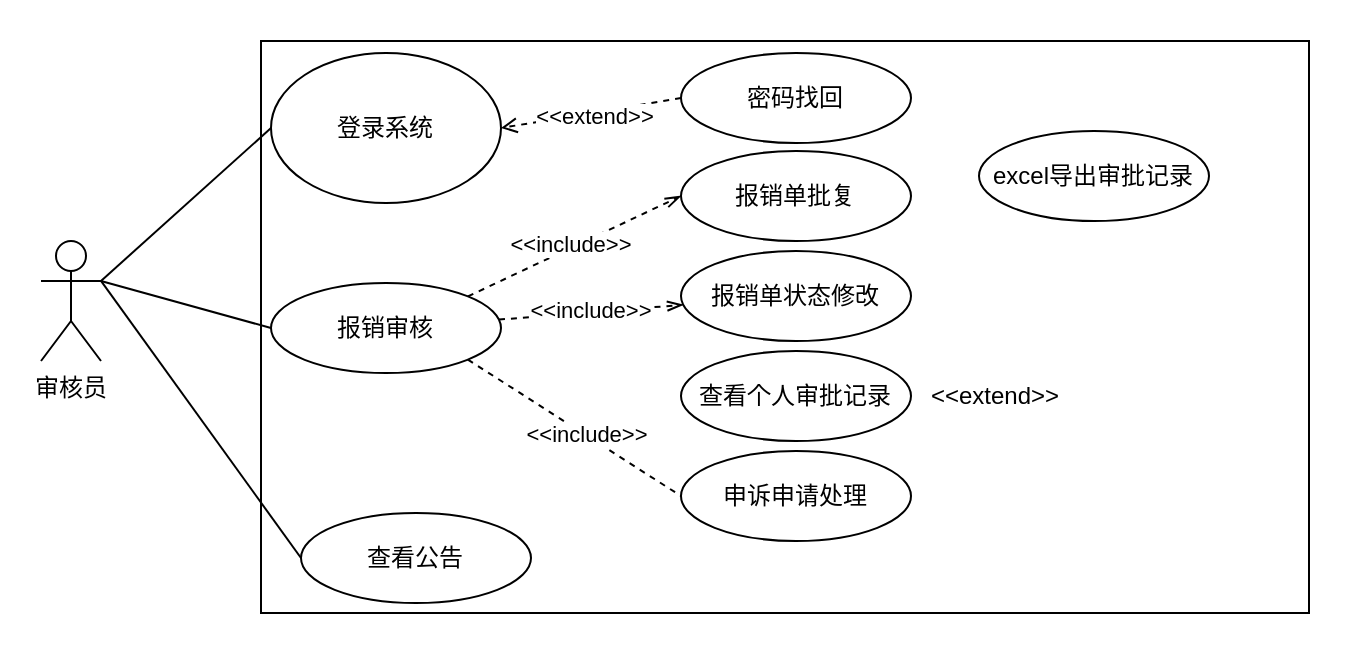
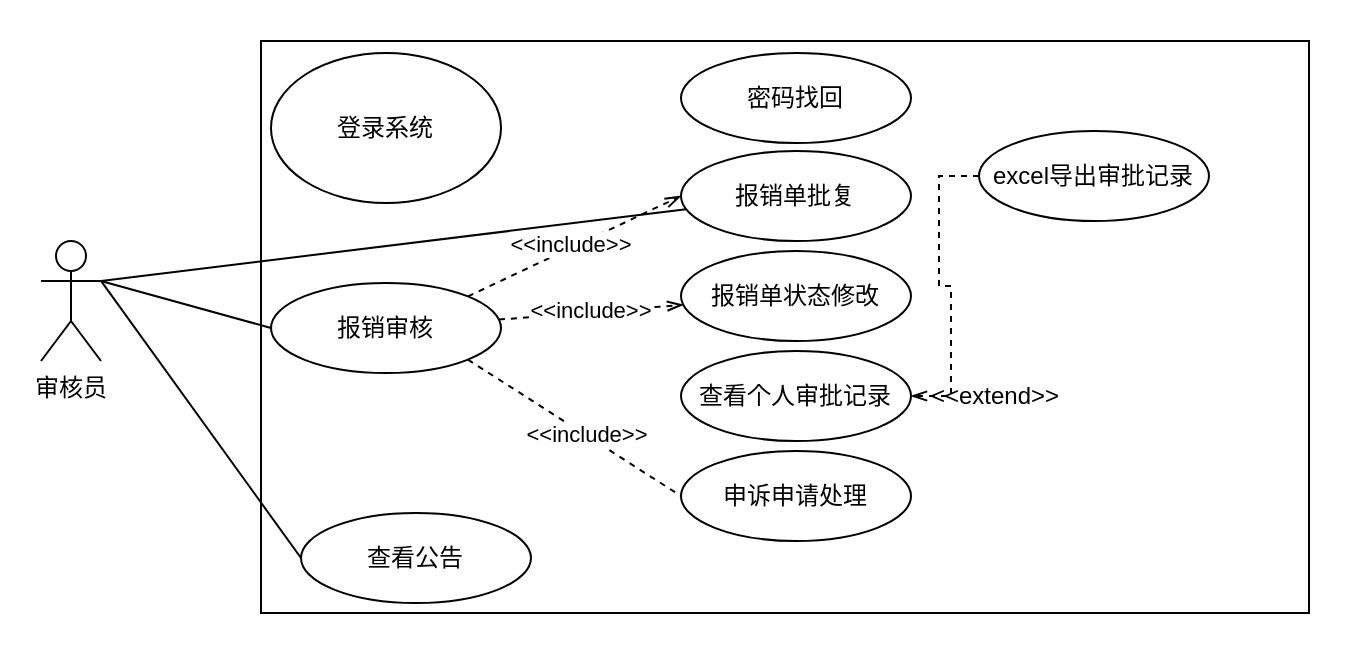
- <mxCell id="8" style="edgeStyle=none;rounded=0;orthogonalLoop=1;jettySize=auto;html=1;exitX=0;exitY=0.5;exitDx=0;exitDy=0;entryX=1;entryY=0.5;entryDx=0;entryDy=0;dashed=1;endArrow=open;endFill=0;" parent="1" source="10" target="7" edge="1" treatAsSingle="0"><mxGeometry relative="1" as="geometry" /></mxCell>
- <mxCell id="9" value="&amp;lt;&amp;lt;extend&amp;gt;&amp;gt;" style="edgeLabel;html=1;align=center;verticalAlign=middle;resizable=0;points=[];" parent="8" vertex="1" connectable="0"><mxGeometry x="0.17" y="-1" relative="1" as="geometry"><mxPoint x="8.57" y="1" as="offset" /></mxGeometry></mxCell>
- <mxCell id="3" style="edgeStyle=none;rounded=0;orthogonalLoop=1;jettySize=auto;html=1;exitX=1;exitY=0.333;exitDx=0;exitDy=0;exitPerimeter=0;entryX=0;entryY=0.5;entryDx=0;entryDy=0;startArrow=none;startFill=0;endArrow=none;endFill=0;" parent="1" source="6" target="7" edge="1"><mxGeometry relative="1" as="geometry" /></mxCell>
+ <mxCell id="3" style="edgeStyle=none;rounded=0;orthogonalLoop=1;jettySize=auto;html=1;exitX=1;exitY=0.333;exitDx=0;exitDy=0;exitPerimeter=0;startArrow=none;startFill=0;endArrow=none;endFill=0;" parent="1" source="6" target="20" edge="1"><mxGeometry relative="1" as="geometry" /></mxCell>
+ <mxCell id="21" style="edgeStyle=orthogonalEdgeStyle;rounded=0;orthogonalLoop=1;jettySize=auto;html=1;entryX=1;entryY=0.5;entryDx=0;entryDy=0;startArrow=none;startFill=0;endArrow=openThin;endFill=0;dashed=1;" parent="1" source="22" target="19" edge="1"><mxGeometry relative="1" as="geometry" /></mxCell>
